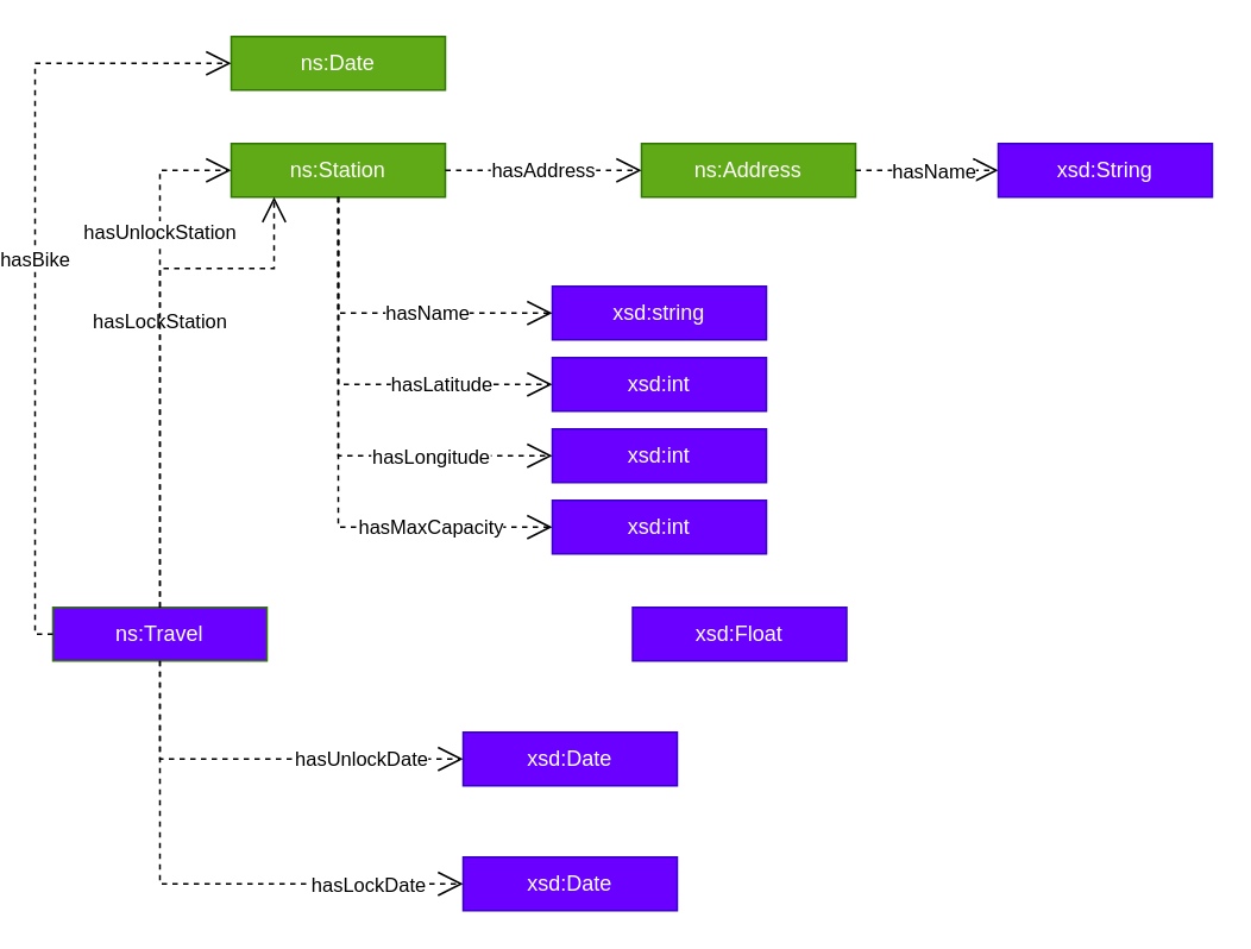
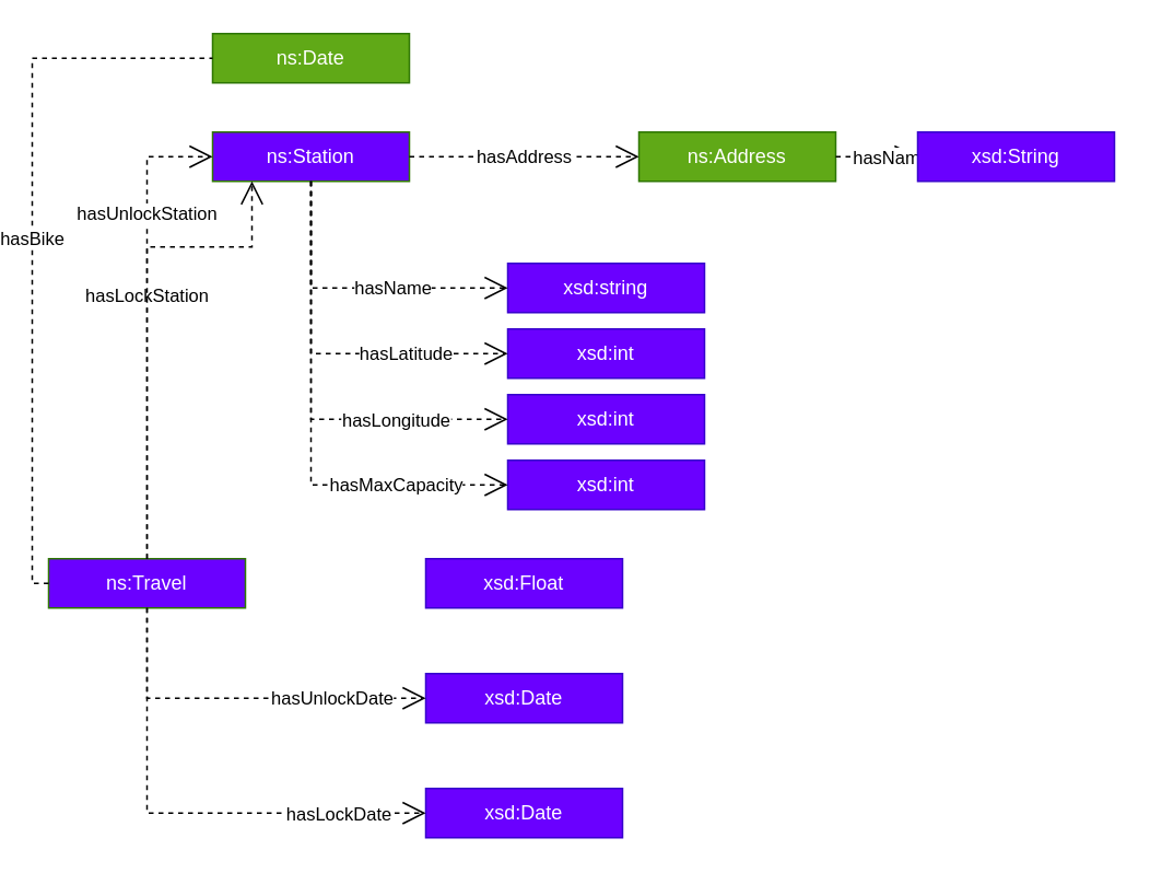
- <mxCell id="21" value="hasBike" style="endArrow=open;endSize=12;dashed=1;html=1;rounded=0;entryX=0;entryY=0.5;entryDx=0;entryDy=0;exitX=0;exitY=0.5;exitDx=0;exitDy=0;edgeStyle=orthogonalEdgeStyle;" edge="1" parent="1" source="4" target="2"><mxGeometry width="160" relative="1" as="geometry"><mxPoint x="-70" y="260" as="sourcePoint" /><mxPoint x="90" y="260" as="targetPoint" /></mxGeometry></mxCell>
+ <mxCell id="21" value="hasBike" style="endArrow=none;endSize=12;dashed=1;html=1;rounded=0;entryX=0;entryY=0.5;entryDx=0;entryDy=0;exitX=0;exitY=0.5;exitDx=0;exitDy=0;edgeStyle=orthogonalEdgeStyle;" edge="1" parent="1" source="4" target="2"><mxGeometry width="160" relative="1" as="geometry"><mxPoint x="-70" y="260" as="sourcePoint" /><mxPoint x="90" y="260" as="targetPoint" /></mxGeometry></mxCell>
- <mxCell id="3" value="ns:Station" style="rounded=0;whiteSpace=wrap;html=1;snapToPoint=1;points=[[0.1,0],[0.2,0],[0.3,0],[0.4,0],[0.5,0],[0.6,0],[0.7,0],[0.8,0],[0.9,0],[0,0.1],[0,0.3],[0,0.5],[0,0.7],[0,0.9],[0.1,1],[0.2,1],[0.3,1],[0.4,1],[0.5,1],[0.6,1],[0.7,1],[0.8,1],[0.9,1],[1,0.1],[1,0.3],[1,0.5],[1,0.7],[1,0.9]];fillColor=#60a917;fontColor=#ffffff;strokeColor=#2D7600;" vertex="1" parent="1"><mxGeometry x="120" y="80" width="120" height="30" as="geometry" /></mxCell>
+ <mxCell id="3" value="ns:Station" style="rounded=0;whiteSpace=wrap;html=1;snapToPoint=1;points=[[0.1,0],[0.2,0],[0.3,0],[0.4,0],[0.5,0],[0.6,0],[0.7,0],[0.8,0],[0.9,0],[0,0.1],[0,0.3],[0,0.5],[0,0.7],[0,0.9],[0.1,1],[0.2,1],[0.3,1],[0.4,1],[0.5,1],[0.6,1],[0.7,1],[0.8,1],[0.9,1],[1,0.1],[1,0.3],[1,0.5],[1,0.7],[1,0.9]];fillColor=#6a00ff;fontColor=#ffffff;strokeColor=#2D7600;" vertex="1" parent="1"><mxGeometry x="120" y="80" width="120" height="30" as="geometry" /></mxCell>
- <mxCell id="5" value="ns:Address" style="rounded=0;whiteSpace=wrap;html=1;snapToPoint=1;points=[[0.1,0],[0.2,0],[0.3,0],[0.4,0],[0.5,0],[0.6,0],[0.7,0],[0.8,0],[0.9,0],[0,0.1],[0,0.3],[0,0.5],[0,0.7],[0,0.9],[0.1,1],[0.2,1],[0.3,1],[0.4,1],[0.5,1],[0.6,1],[0.7,1],[0.8,1],[0.9,1],[1,0.1],[1,0.3],[1,0.5],[1,0.7],[1,0.9]];fillColor=#60a917;fontColor=#ffffff;strokeColor=#2D7600;" vertex="1" parent="1"><mxGeometry x="350" y="80" width="120" height="30" as="geometry" /></mxCell>
+ <mxCell id="5" value="ns:Address" style="rounded=0;whiteSpace=wrap;html=1;snapToPoint=1;points=[[0.1,0],[0.2,0],[0.3,0],[0.4,0],[0.5,0],[0.6,0],[0.7,0],[0.8,0],[0.9,0],[0,0.1],[0,0.3],[0,0.5],[0,0.7],[0,0.9],[0.1,1],[0.2,1],[0.3,1],[0.4,1],[0.5,1],[0.6,1],[0.7,1],[0.8,1],[0.9,1],[1,0.1],[1,0.3],[1,0.5],[1,0.7],[1,0.9]];fillColor=#60a917;fontColor=#ffffff;strokeColor=#2D7600;" vertex="1" parent="1"><mxGeometry x="380" y="80" width="120" height="30" as="geometry" /></mxCell>
- <mxCell id="13" value="xsd:Float" style="rounded=0;whiteSpace=wrap;html=1;snapToPoint=1;points=[[0.1,0],[0.2,0],[0.3,0],[0.4,0],[0.5,0],[0.6,0],[0.7,0],[0.8,0],[0.9,0],[0,0.1],[0,0.3],[0,0.5],[0,0.7],[0,0.9],[0.1,1],[0.2,1],[0.3,1],[0.4,1],[0.5,1],[0.6,1],[0.7,1],[0.8,1],[0.9,1],[1,0.1],[1,0.3],[1,0.5],[1,0.7],[1,0.9]];fillColor=#6a00ff;fontColor=#ffffff;strokeColor=#3700CC;" vertex="1" parent="1"><mxGeometry x="345" y="340" width="120" height="30" as="geometry" /></mxCell>
+ <mxCell id="13" value="xsd:Float" style="rounded=0;whiteSpace=wrap;html=1;snapToPoint=1;points=[[0.1,0],[0.2,0],[0.3,0],[0.4,0],[0.5,0],[0.6,0],[0.7,0],[0.8,0],[0.9,0],[0,0.1],[0,0.3],[0,0.5],[0,0.7],[0,0.9],[0.1,1],[0.2,1],[0.3,1],[0.4,1],[0.5,1],[0.6,1],[0.7,1],[0.8,1],[0.9,1],[1,0.1],[1,0.3],[1,0.5],[1,0.7],[1,0.9]];fillColor=#6a00ff;fontColor=#ffffff;strokeColor=#3700CC;" vertex="1" parent="1"><mxGeometry x="250" y="340" width="120" height="30" as="geometry" /></mxCell>
